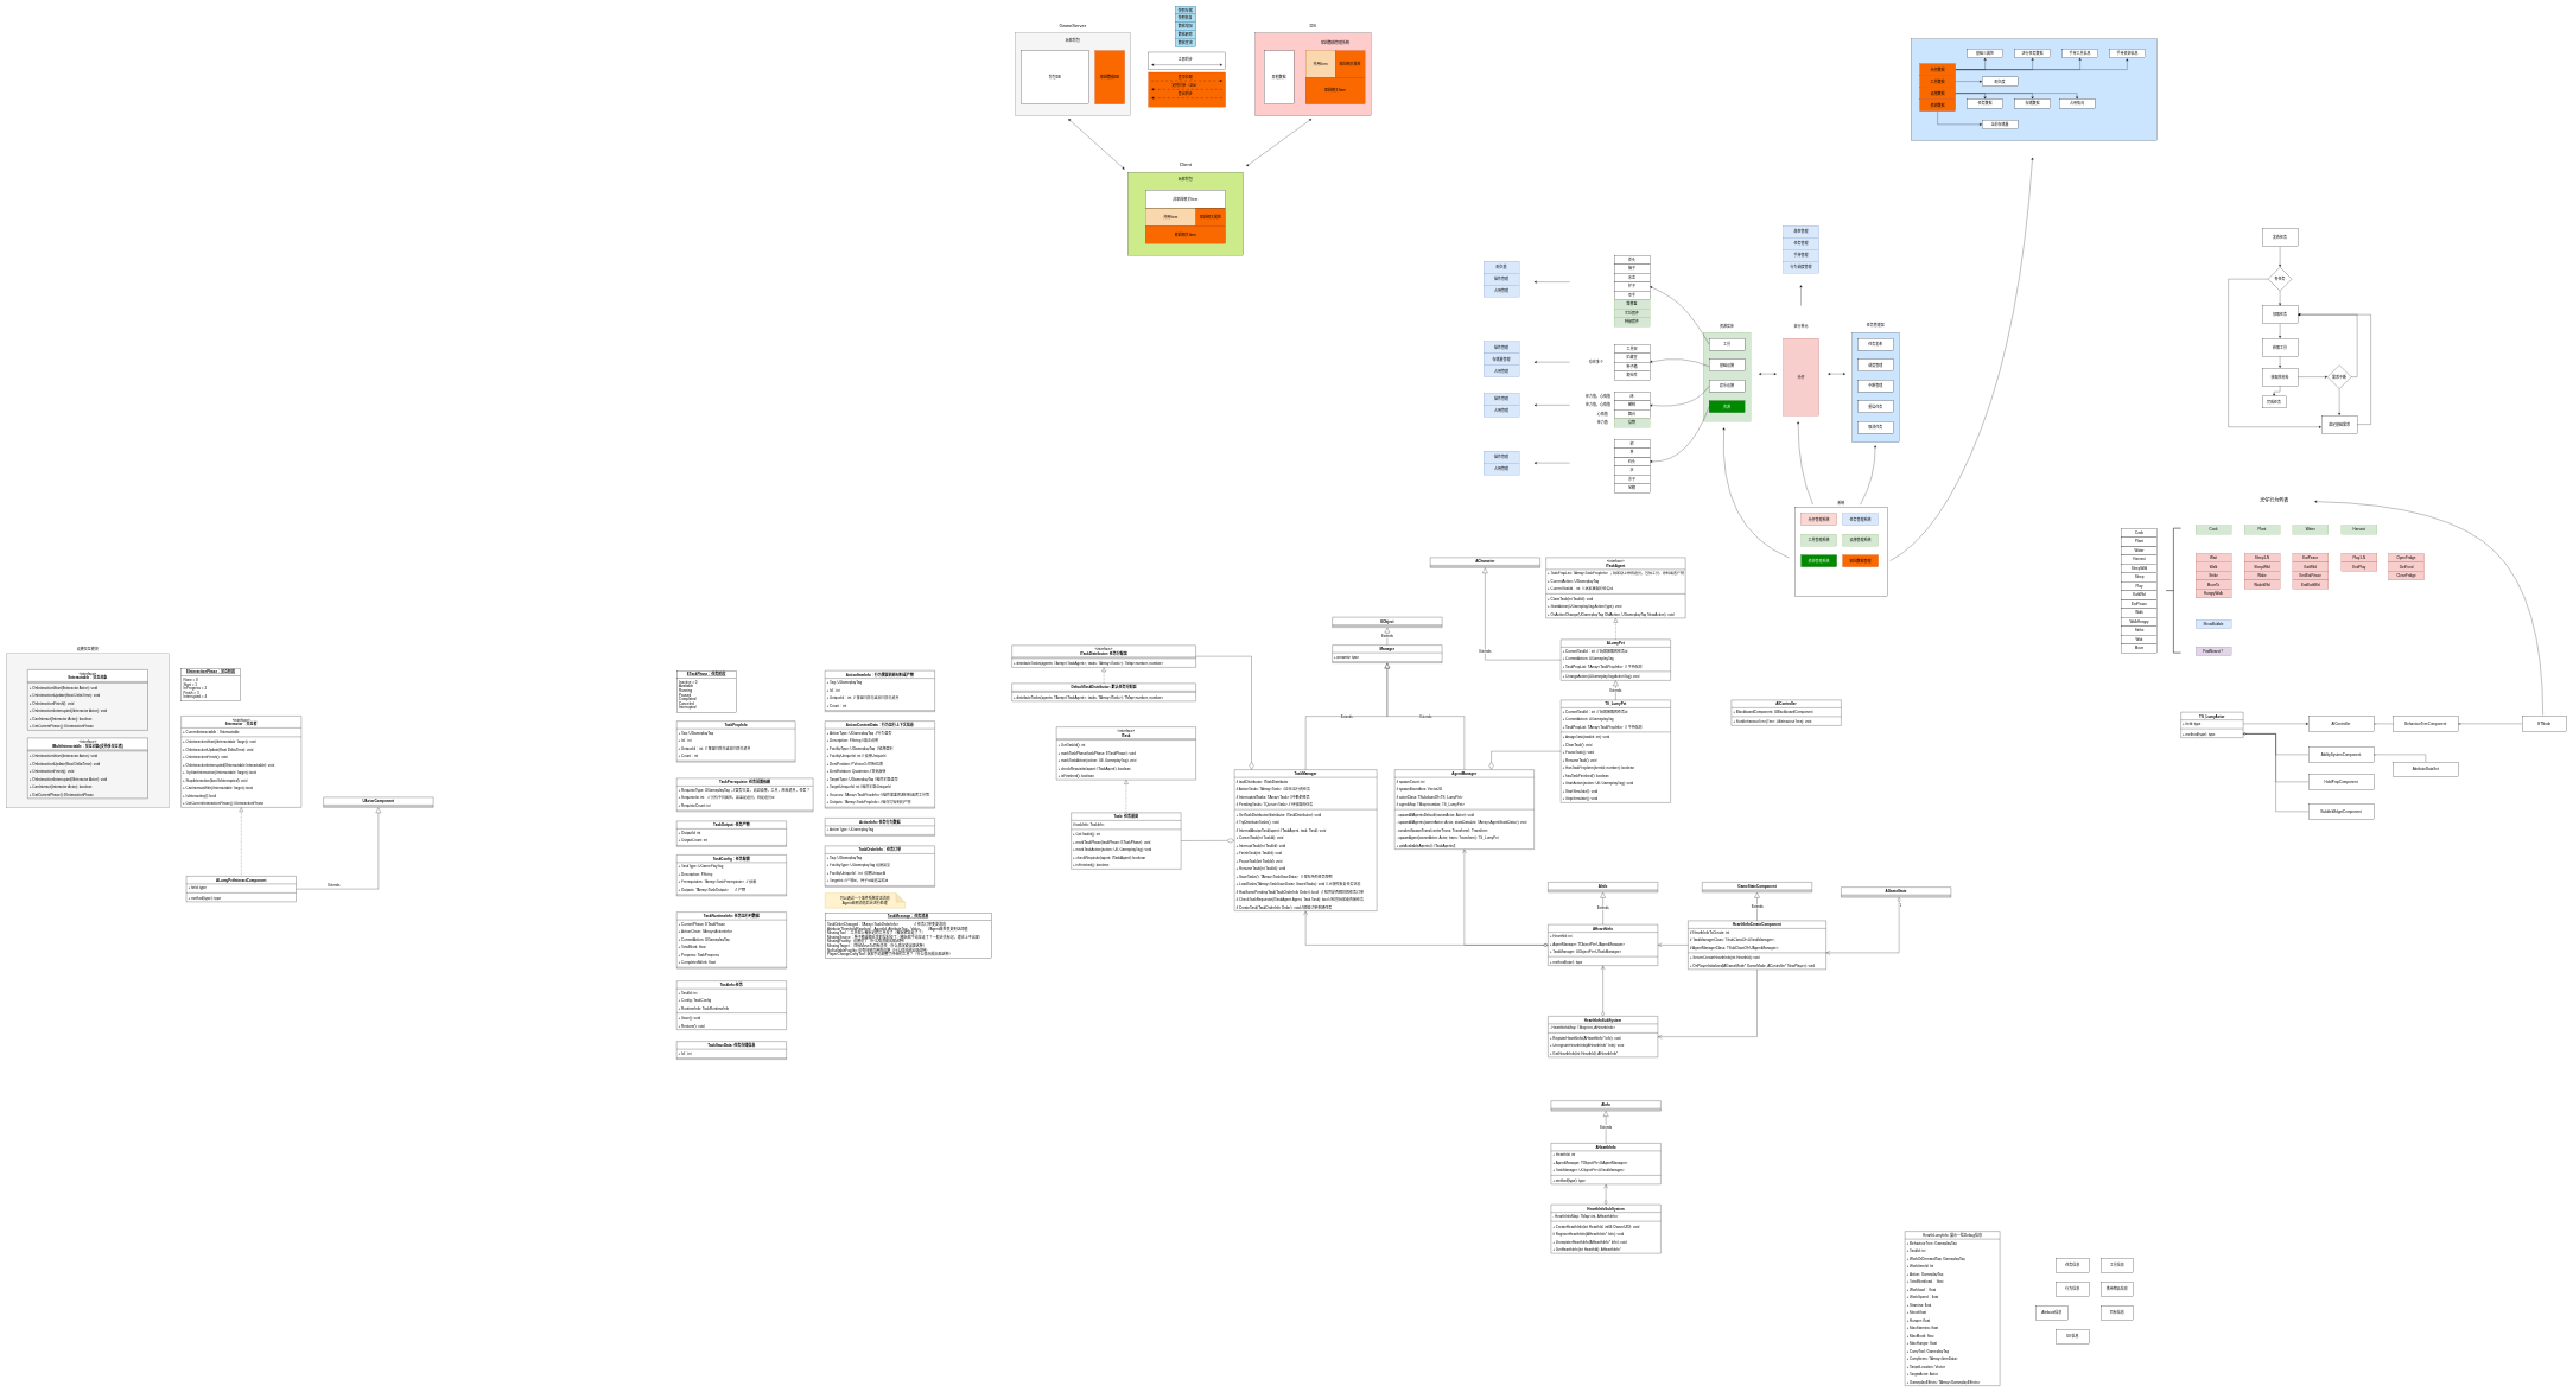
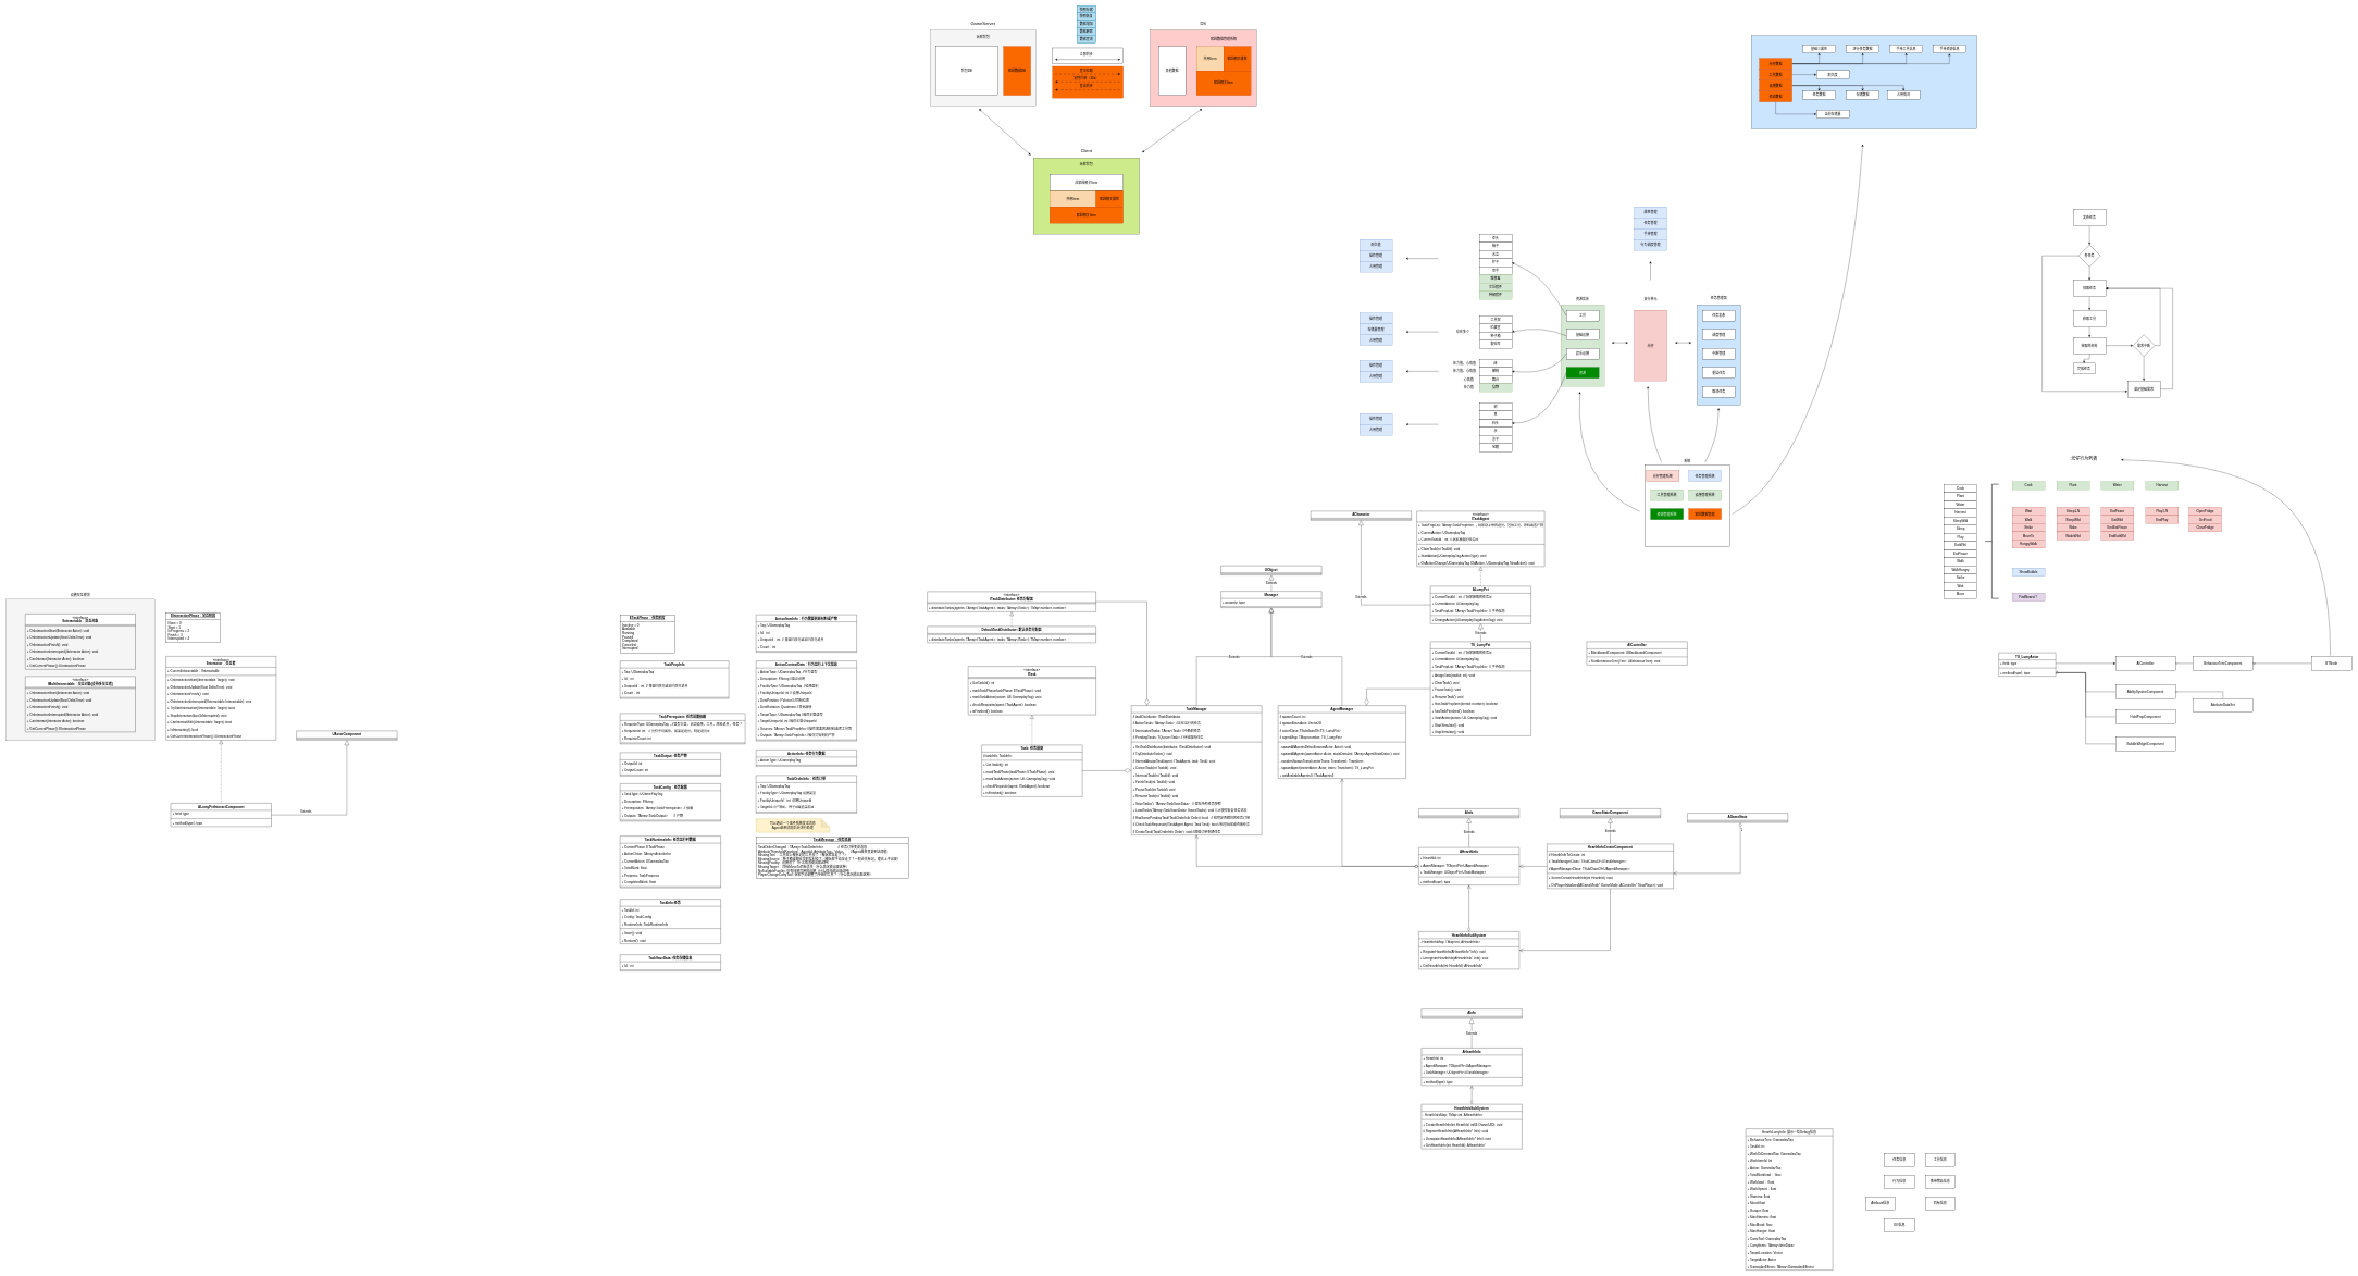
- <mxCell id="221" value="光仔管理系统" style="rounded=0;whiteSpace=wrap;html=1;fillColor=#fad9d5;strokeColor=#ae4132;" parent="1" vertex="1"><mxGeometry x="6070" y="1730" width="120" height="40" as="geometry" /></mxCell>
+ <mxCell id="221" value="光仔管理系统" style="rounded=0;whiteSpace=wrap;html=1;fillColor=#fad9d5;strokeColor=#ae4132;" parent="1" vertex="1"><mxGeometry x="6055" y="1730" width="120" height="40" as="geometry" /></mxCell>
